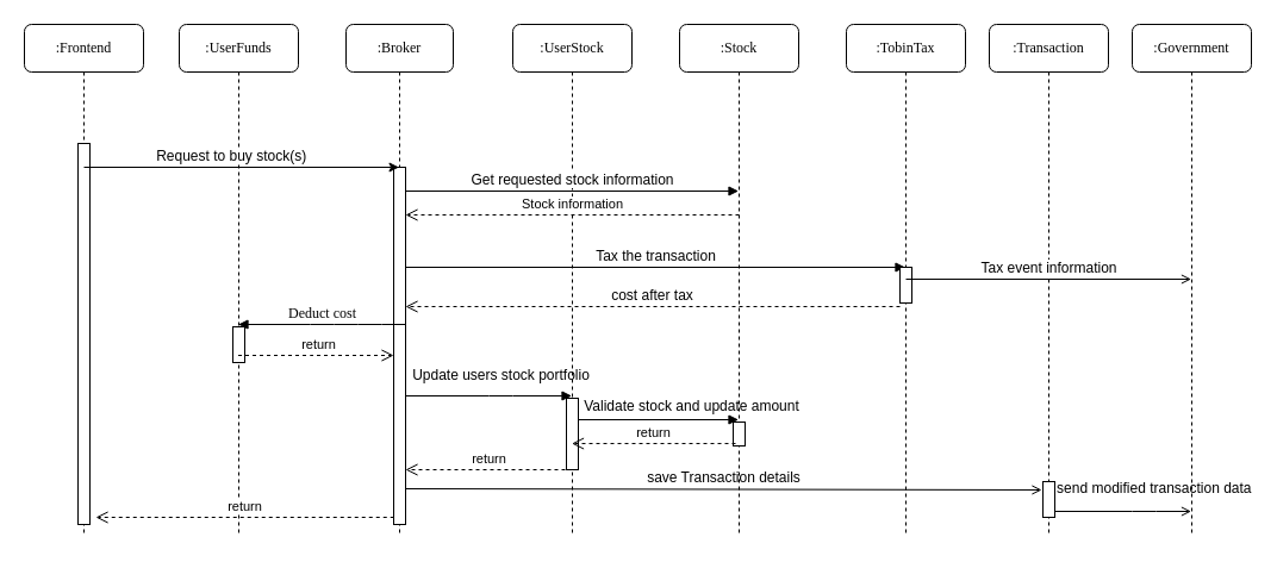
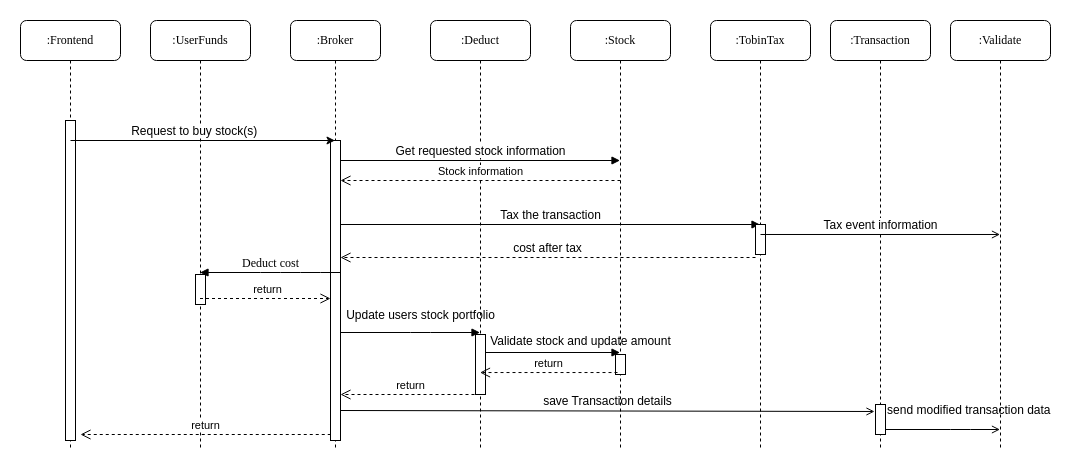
- <mxCell id="11" value=":UserStock" style="shape=umlLifeline;perimeter=lifelinePerimeter;whiteSpace=wrap;html=1;container=1;collapsible=0;recursiveResize=0;outlineConnect=0;rounded=1;shadow=0;comic=0;labelBackgroundColor=none;strokeWidth=1;fontFamily=Verdana;fontSize=12;align=center;" parent="1" vertex="1"><mxGeometry x="430" y="20" width="100" height="430" as="geometry" /></mxCell>
+ <mxCell id="11" value=":Deduct" style="shape=umlLifeline;perimeter=lifelinePerimeter;whiteSpace=wrap;html=1;container=1;collapsible=0;recursiveResize=0;outlineConnect=0;rounded=1;shadow=0;comic=0;labelBackgroundColor=none;strokeWidth=1;fontFamily=Verdana;fontSize=12;align=center;" parent="1" vertex="1"><mxGeometry x="430" y="20" width="100" height="430" as="geometry" /></mxCell>
- <mxCell id="25" value=":Government" style="shape=umlLifeline;perimeter=lifelinePerimeter;whiteSpace=wrap;html=1;container=1;collapsible=0;recursiveResize=0;outlineConnect=0;rounded=1;shadow=0;comic=0;labelBackgroundColor=none;strokeWidth=1;fontFamily=Verdana;fontSize=12;align=center;" parent="1" vertex="1"><mxGeometry x="950" y="20" width="100" height="430" as="geometry" /></mxCell>
+ <mxCell id="25" value=":Validate" style="shape=umlLifeline;perimeter=lifelinePerimeter;whiteSpace=wrap;html=1;container=1;collapsible=0;recursiveResize=0;outlineConnect=0;rounded=1;shadow=0;comic=0;labelBackgroundColor=none;strokeWidth=1;fontFamily=Verdana;fontSize=12;align=center;" parent="1" vertex="1"><mxGeometry x="950" y="20" width="100" height="430" as="geometry" /></mxCell>
